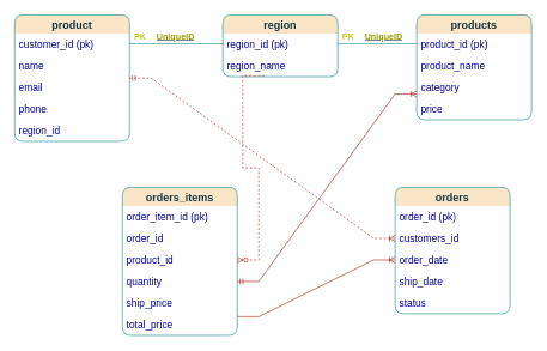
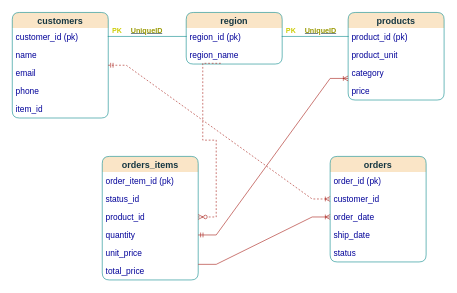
- <mxCell id="5" value="product" style="swimlane;fontStyle=1;childLayout=stackLayout;horizontal=1;startSize=26;horizontalStack=0;resizeParent=1;resizeParentMax=0;resizeLast=0;collapsible=1;marginBottom=0;align=center;fontSize=15;swimlaneFillColor=#FFFFFF;swimlaneLine=0;rounded=1;shadow=0;fillColor=#FAE5C7;fontColor=#143642;strokeColor=#0F8B8D;labelBackgroundColor=none;" parent="1" vertex="1"><mxGeometry x="20" y="20" width="160" height="176" as="geometry" /></mxCell>
+ <mxCell id="5" value="customers" style="swimlane;fontStyle=1;childLayout=stackLayout;horizontal=1;startSize=26;horizontalStack=0;resizeParent=1;resizeParentMax=0;resizeLast=0;collapsible=1;marginBottom=0;align=center;fontSize=15;swimlaneFillColor=#FFFFFF;swimlaneLine=0;rounded=1;shadow=0;fillColor=#FAE5C7;fontColor=#143642;strokeColor=#0F8B8D;labelBackgroundColor=none;" parent="1" vertex="1"><mxGeometry x="20" y="20" width="160" height="176" as="geometry" /></mxCell>
- <mxCell id="13" value="&lt;font style=&quot;color: rgb(0, 0, 153);&quot;&gt;product_name&lt;/font&gt;" style="text;strokeColor=none;fillColor=none;spacingLeft=4;spacingRight=4;overflow=hidden;rotatable=0;points=[[0,0.5],[1,0.5]];portConstraint=eastwest;fontSize=14;whiteSpace=wrap;html=1;labelBackgroundColor=none;fontColor=#143642;" parent="11" vertex="1"><mxGeometry y="56" width="160" height="30" as="geometry" /></mxCell>
+ <mxCell id="13" value="&lt;font style=&quot;color: rgb(0, 0, 153);&quot;&gt;product_unit&lt;/font&gt;" style="text;strokeColor=none;fillColor=none;spacingLeft=4;spacingRight=4;overflow=hidden;rotatable=0;points=[[0,0.5],[1,0.5]];portConstraint=eastwest;fontSize=14;whiteSpace=wrap;html=1;labelBackgroundColor=none;fontColor=#143642;" parent="11" vertex="1"><mxGeometry y="56" width="160" height="30" as="geometry" /></mxCell>
- <mxCell id="10" value="&lt;font style=&quot;color: rgb(0, 0, 153);&quot;&gt;region_id&lt;/font&gt;" style="text;strokeColor=none;fillColor=none;spacingLeft=4;spacingRight=4;overflow=hidden;rotatable=0;points=[[0,0.5],[1,0.5]];portConstraint=eastwest;fontSize=14;whiteSpace=wrap;html=1;labelBackgroundColor=none;fontColor=#143642;" parent="5" vertex="1"><mxGeometry y="146" width="160" height="30" as="geometry" /></mxCell>
+ <mxCell id="10" value="&lt;font style=&quot;color: rgb(0, 0, 153);&quot;&gt;item_id&lt;/font&gt;" style="text;strokeColor=none;fillColor=none;spacingLeft=4;spacingRight=4;overflow=hidden;rotatable=0;points=[[0,0.5],[1,0.5]];portConstraint=eastwest;fontSize=14;whiteSpace=wrap;html=1;labelBackgroundColor=none;fontColor=#143642;" parent="5" vertex="1"><mxGeometry y="146" width="160" height="30" as="geometry" /></mxCell>
- <mxCell id="24" value="&lt;font color=&quot;#000099&quot;&gt;order_id&lt;/font&gt;" style="text;strokeColor=none;fillColor=none;spacingLeft=4;spacingRight=4;overflow=hidden;rotatable=0;points=[[0,0.5],[1,0.5]];portConstraint=eastwest;fontSize=14;whiteSpace=wrap;html=1;labelBackgroundColor=none;fontColor=#143642;" parent="22" vertex="1"><mxGeometry y="56" width="160" height="30" as="geometry" /></mxCell>
+ <mxCell id="24" value="&lt;font color=&quot;#000099&quot;&gt;status_id&lt;/font&gt;" style="text;strokeColor=none;fillColor=none;spacingLeft=4;spacingRight=4;overflow=hidden;rotatable=0;points=[[0,0.5],[1,0.5]];portConstraint=eastwest;fontSize=14;whiteSpace=wrap;html=1;labelBackgroundColor=none;fontColor=#143642;" parent="22" vertex="1"><mxGeometry y="56" width="160" height="30" as="geometry" /></mxCell>
- <mxCell id="18" value="&lt;font color=&quot;#000099&quot;&gt;customers_id&lt;/font&gt;" style="text;strokeColor=none;fillColor=none;spacingLeft=4;spacingRight=4;overflow=hidden;rotatable=0;points=[[0,0.5],[1,0.5]];portConstraint=eastwest;fontSize=14;whiteSpace=wrap;html=1;labelBackgroundColor=none;fontColor=#143642;" parent="16" vertex="1"><mxGeometry y="56" width="160" height="30" as="geometry" /></mxCell>
+ <mxCell id="18" value="&lt;font color=&quot;#000099&quot;&gt;customer_id&lt;/font&gt;" style="text;strokeColor=none;fillColor=none;spacingLeft=4;spacingRight=4;overflow=hidden;rotatable=0;points=[[0,0.5],[1,0.5]];portConstraint=eastwest;fontSize=14;whiteSpace=wrap;html=1;labelBackgroundColor=none;fontColor=#143642;" parent="16" vertex="1"><mxGeometry y="56" width="160" height="30" as="geometry" /></mxCell>
- <mxCell id="27" value="&lt;font color=&quot;#000099&quot;&gt;ship_price&lt;/font&gt;" style="text;strokeColor=none;fillColor=none;spacingLeft=4;spacingRight=4;overflow=hidden;rotatable=0;points=[[0,0.5],[1,0.5]];portConstraint=eastwest;fontSize=14;whiteSpace=wrap;html=1;labelBackgroundColor=none;fontColor=#143642;" parent="22" vertex="1"><mxGeometry y="146" width="160" height="30" as="geometry" /></mxCell>
+ <mxCell id="27" value="&lt;font color=&quot;#000099&quot;&gt;unit_price&lt;/font&gt;" style="text;strokeColor=none;fillColor=none;spacingLeft=4;spacingRight=4;overflow=hidden;rotatable=0;points=[[0,0.5],[1,0.5]];portConstraint=eastwest;fontSize=14;whiteSpace=wrap;html=1;labelBackgroundColor=none;fontColor=#143642;" parent="22" vertex="1"><mxGeometry y="146" width="160" height="30" as="geometry" /></mxCell>
